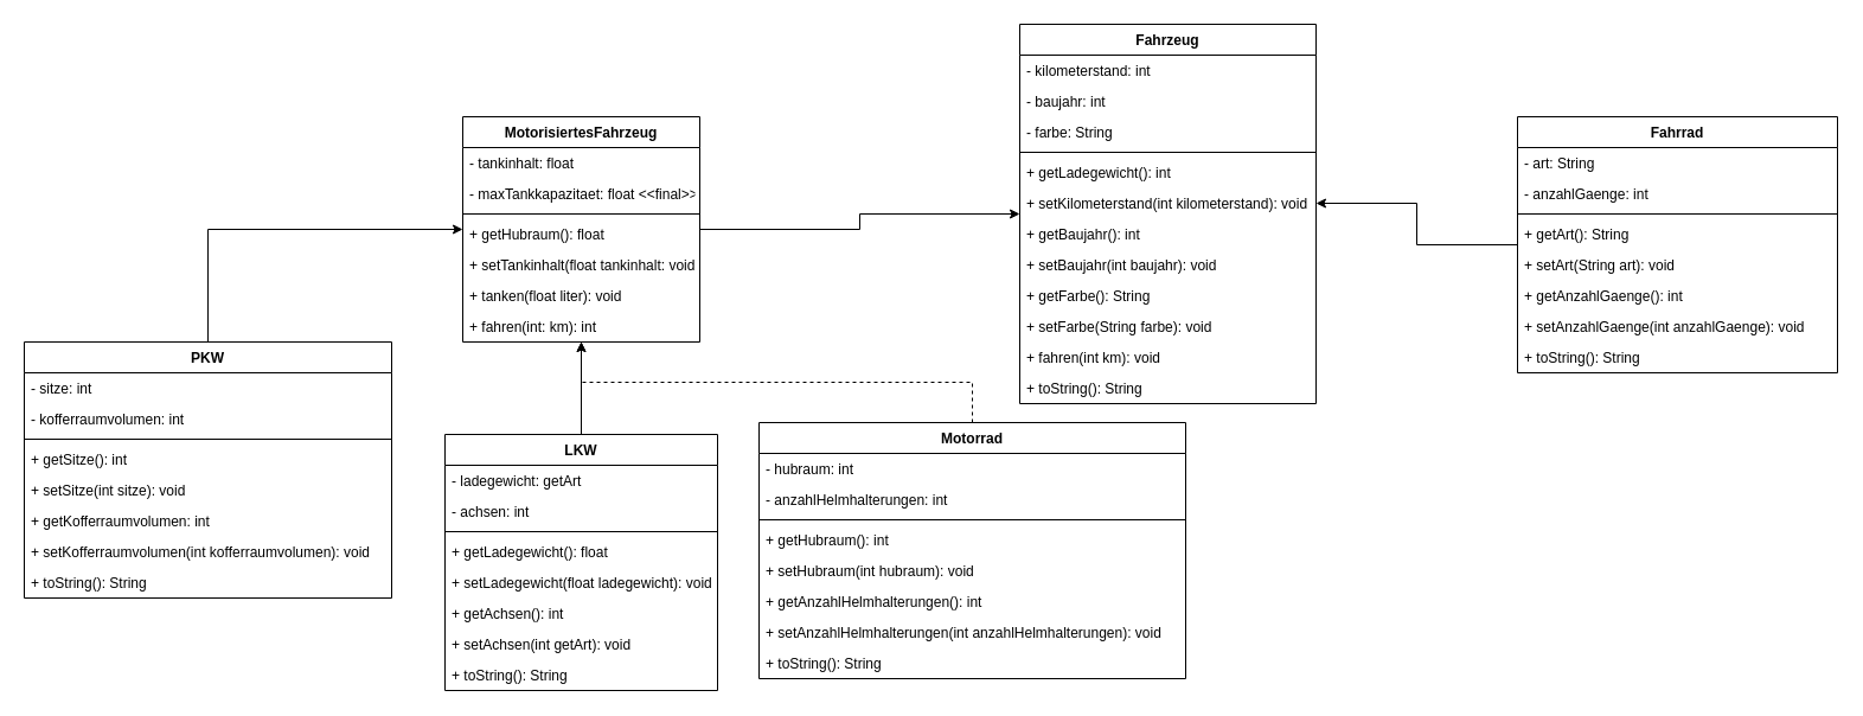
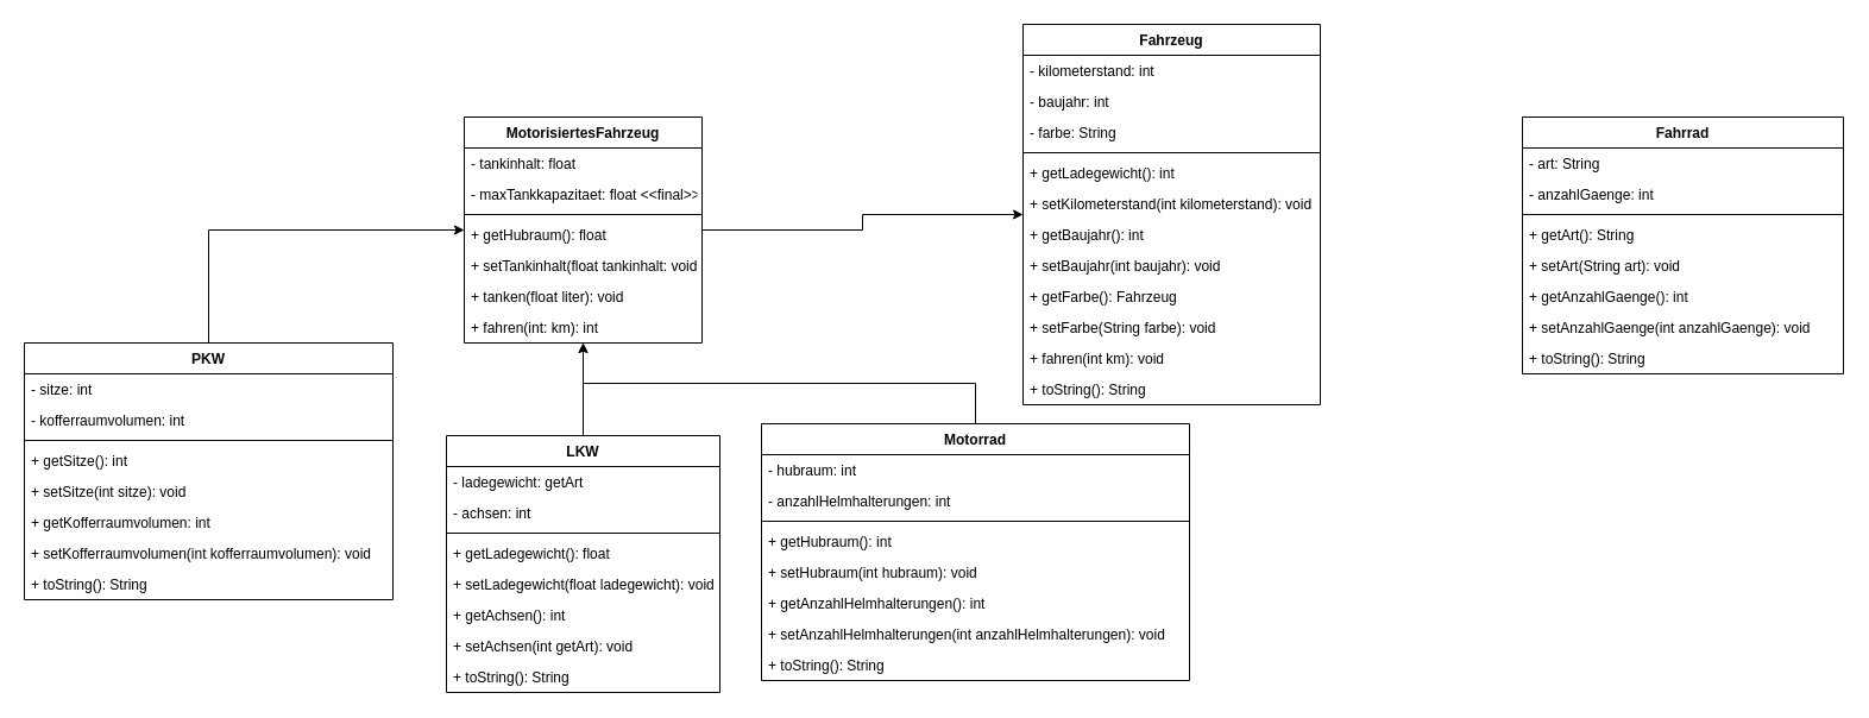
- <mxCell id="45" style="edgeStyle=orthogonalEdgeStyle;rounded=0;orthogonalLoop=1;jettySize=auto;html=1;entryX=1;entryY=0.5;entryDx=0;entryDy=0;" parent="1" source="46" target="8" edge="1"><mxGeometry relative="1" as="geometry" /></mxCell>
- <mxCell id="11" value="+ getFarbe(): String" style="text;strokeColor=none;fillColor=none;align=left;verticalAlign=top;spacingLeft=4;spacingRight=4;overflow=hidden;rotatable=0;points=[[0,0.5],[1,0.5]];portConstraint=eastwest;" parent="2" vertex="1"><mxGeometry y="216" width="250" height="26" as="geometry" /></mxCell>
+ <mxCell id="11" value="+ getFarbe(): Fahrzeug" style="text;strokeColor=none;fillColor=none;align=left;verticalAlign=top;spacingLeft=4;spacingRight=4;overflow=hidden;rotatable=0;points=[[0,0.5],[1,0.5]];portConstraint=eastwest;" parent="2" vertex="1"><mxGeometry y="216" width="250" height="26" as="geometry" /></mxCell>
- <mxCell id="35" style="edgeStyle=orthogonalEdgeStyle;rounded=0;orthogonalLoop=1;jettySize=auto;html=1;exitX=0.5;exitY=0;exitDx=0;exitDy=0;dashed=1;" parent="1" source="36" target="56" edge="1"><mxGeometry relative="1" as="geometry" /></mxCell>
+ <mxCell id="35" style="edgeStyle=orthogonalEdgeStyle;rounded=0;orthogonalLoop=1;jettySize=auto;html=1;exitX=0.5;exitY=0;exitDx=0;exitDy=0;" parent="1" source="36" target="56" edge="1"><mxGeometry relative="1" as="geometry" /></mxCell>
